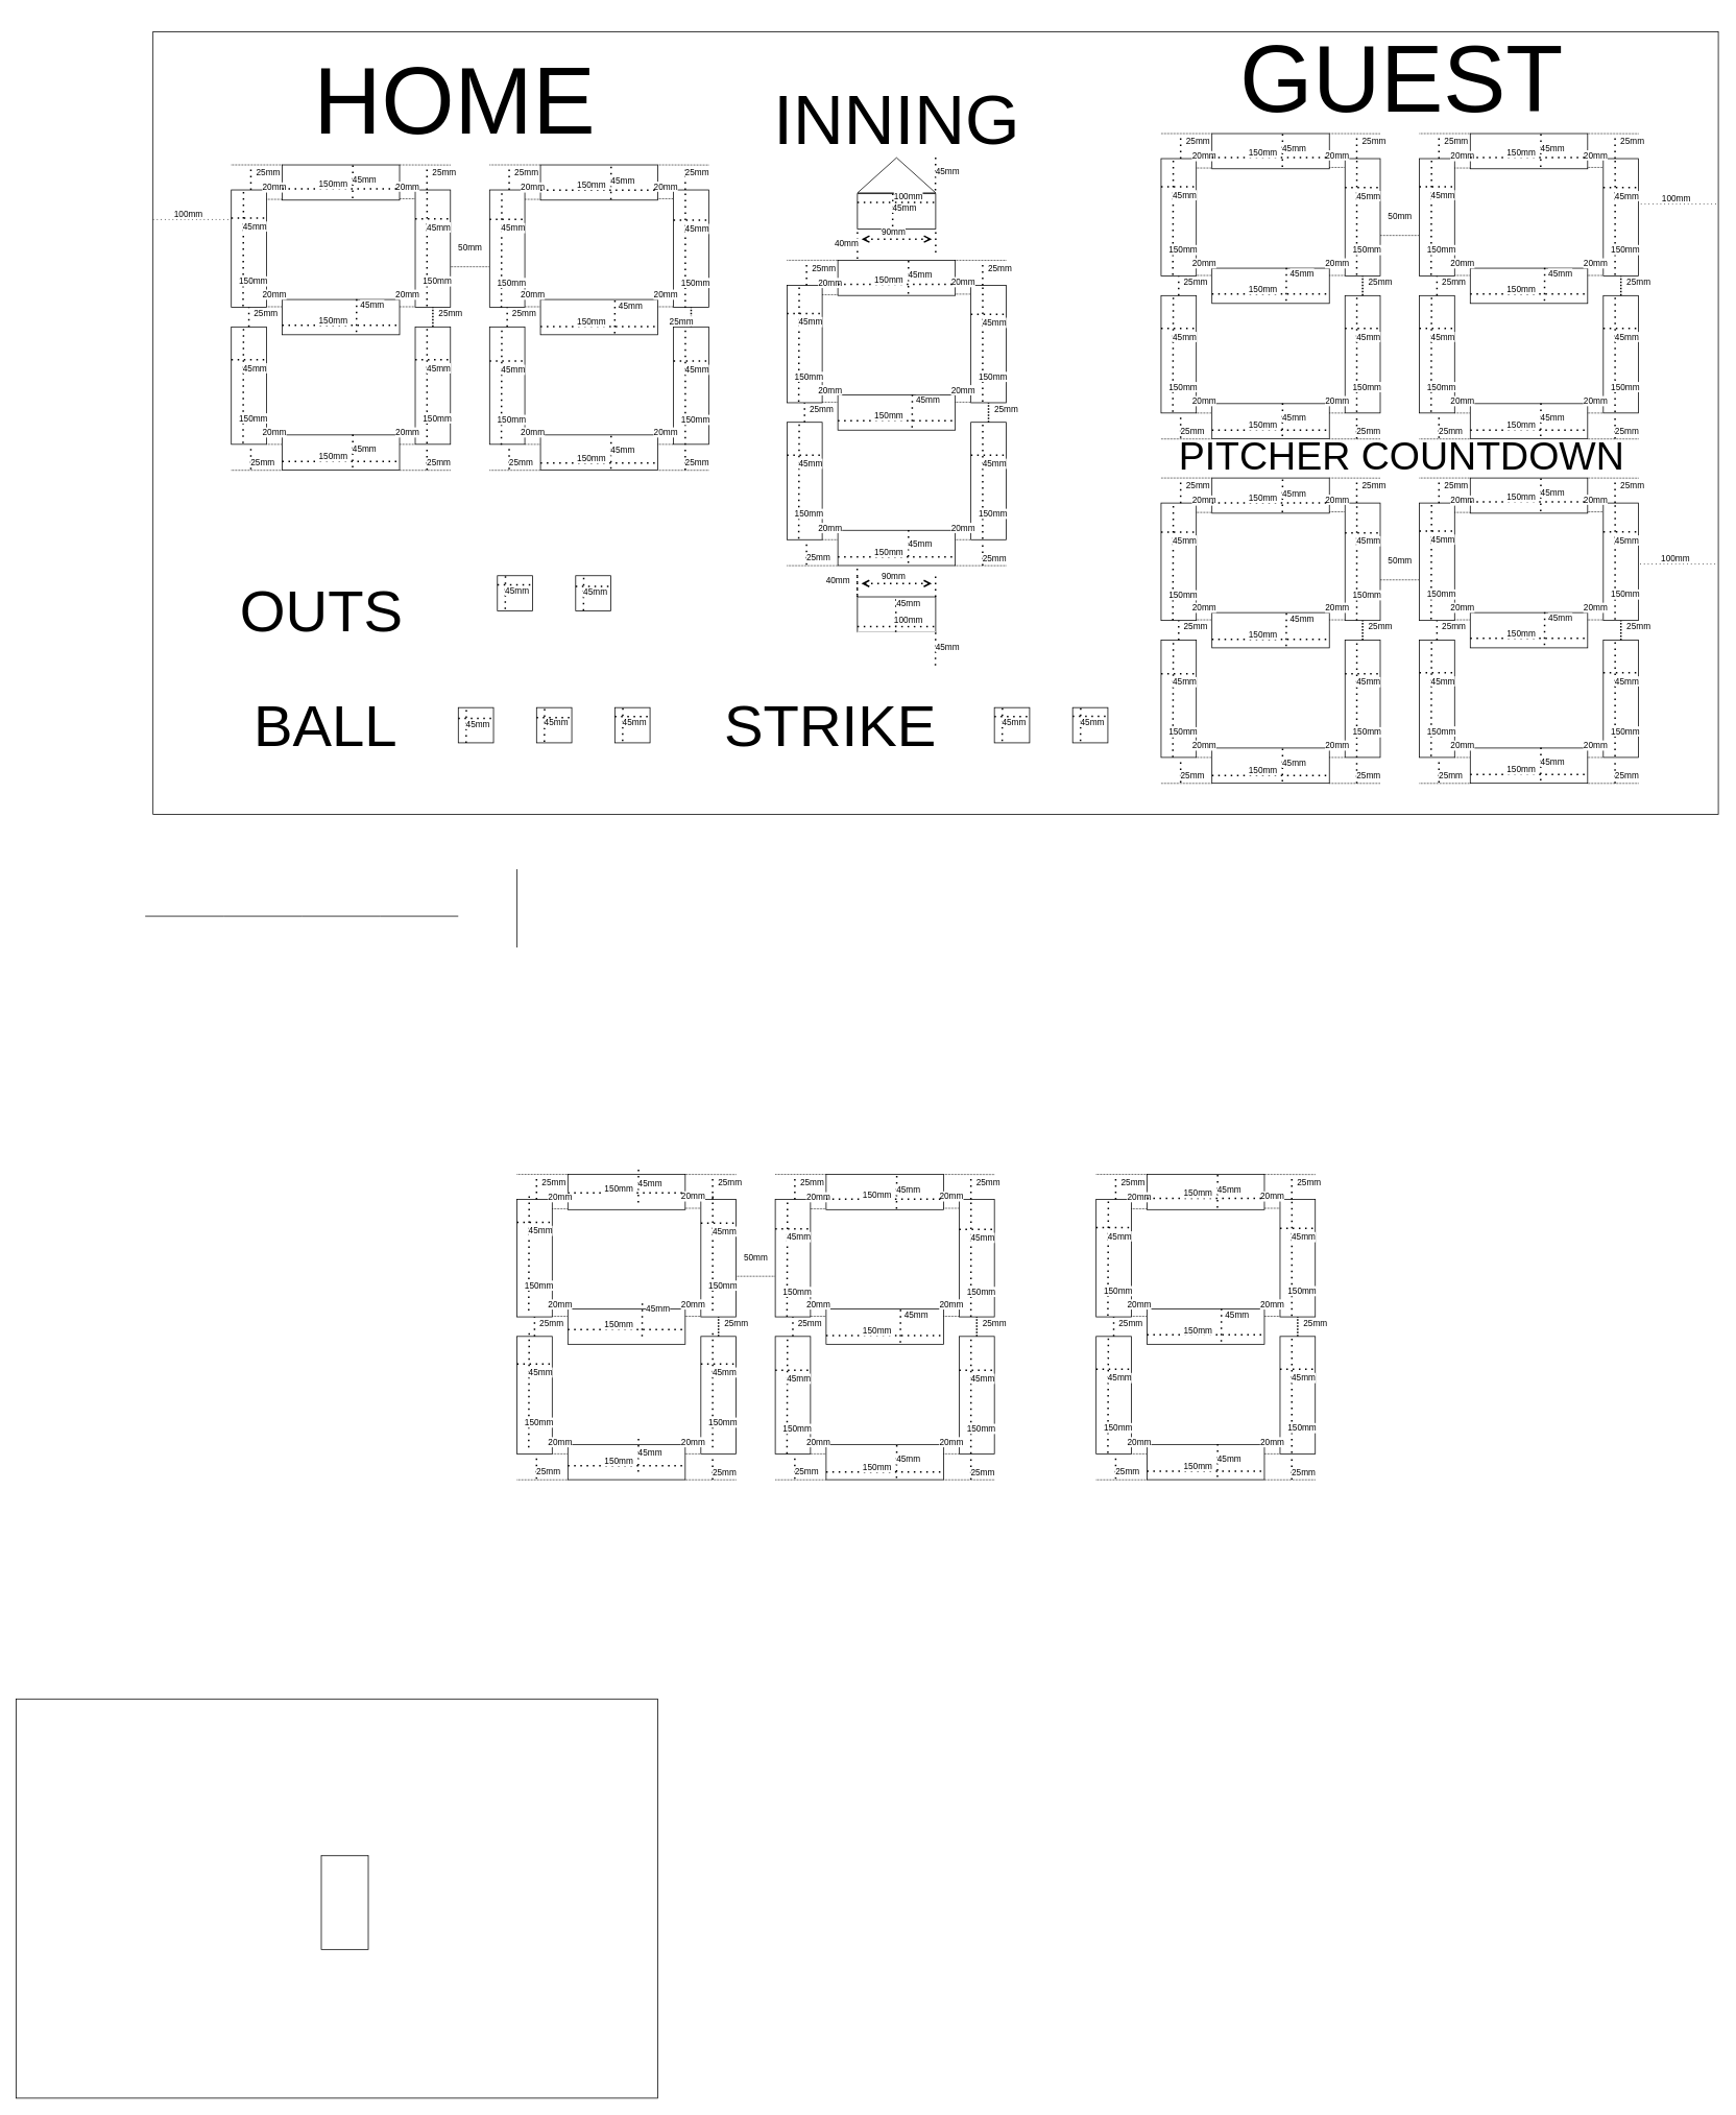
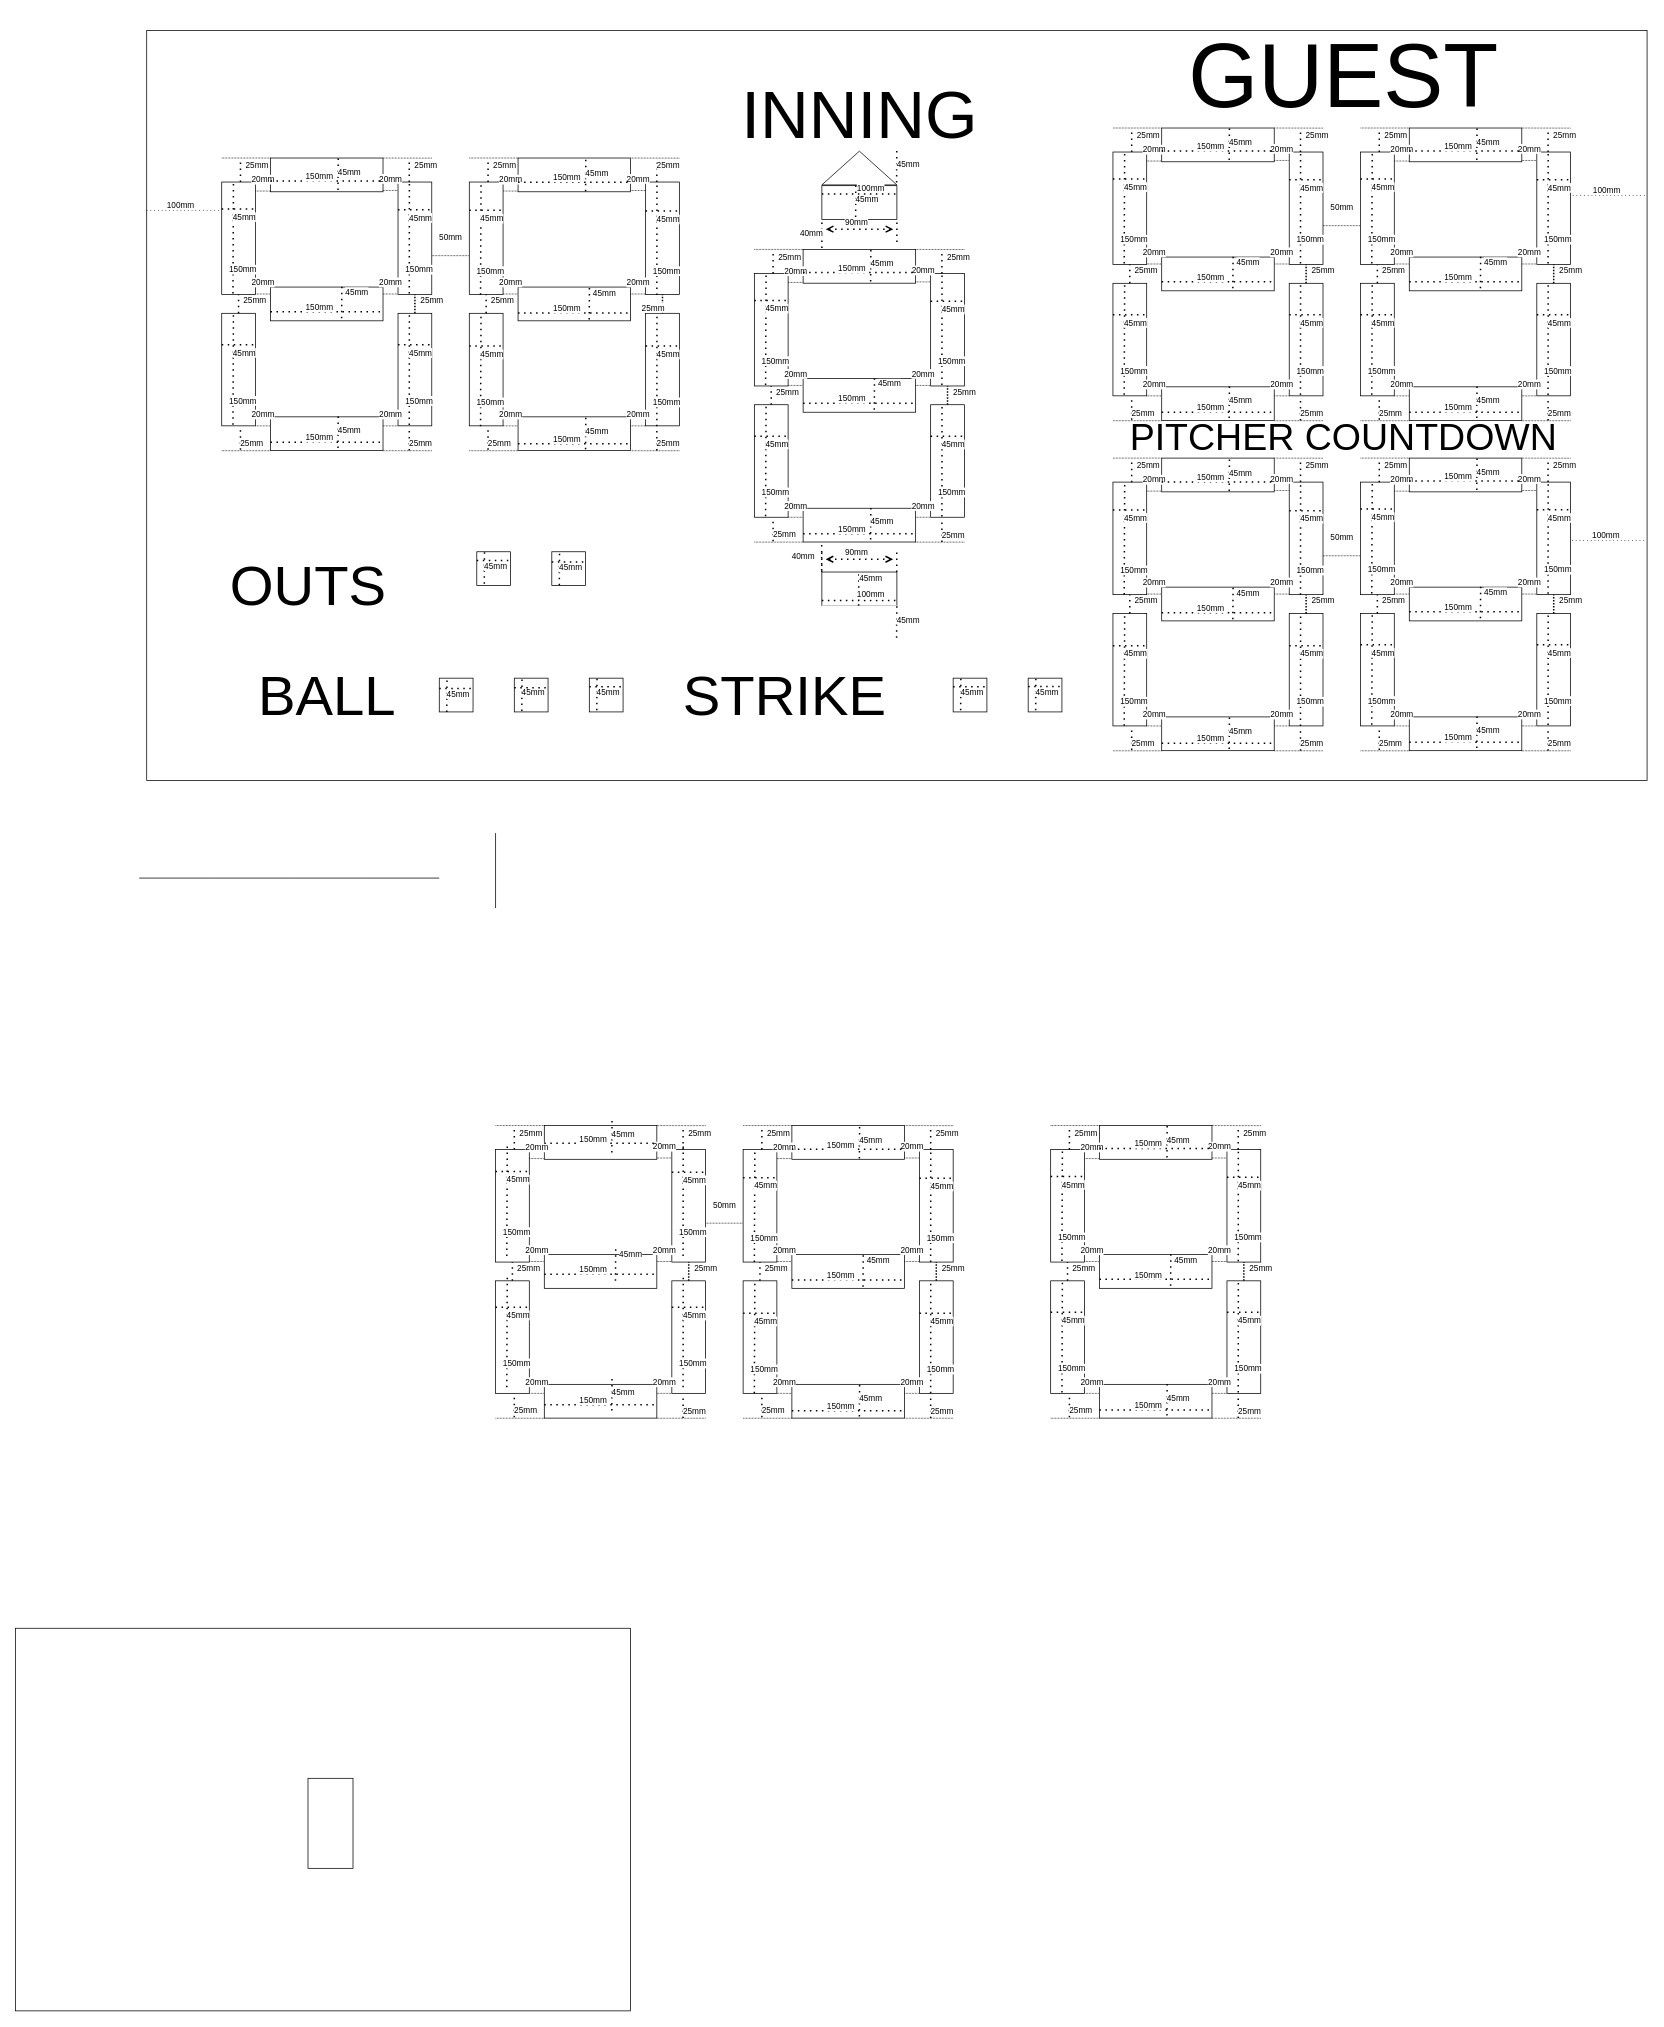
- <mxCell id="9" value="&lt;font style=&quot;font-size: 120px;&quot;&gt;HOME&lt;/font&gt;" style="text;html=1;align=center;verticalAlign=middle;resizable=0;points=[];autosize=1;strokeColor=none;fillColor=none;" parent="1" vertex="1"><mxGeometry x="390" y="47" width="380" height="160" as="geometry" /></mxCell>
- <mxCell id="8" value="&lt;font style=&quot;font-size: 75px;&quot;&gt;BALL&lt;/font&gt;" style="text;html=1;align=center;verticalAlign=middle;resizable=0;points=[];autosize=1;strokeColor=none;fillColor=none;" parent="1" vertex="1"><mxGeometry x="310" y="876" width="210" height="100" as="geometry" /></mxCell>
+ <mxCell id="8" value="&lt;font style=&quot;font-size: 75px;&quot;&gt;BALL&lt;/font&gt;" style="text;html=1;align=center;verticalAlign=middle;resizable=0;points=[];autosize=1;strokeColor=none;fillColor=none;" parent="1" vertex="1"><mxGeometry x="330" y="876" width="210" height="100" as="geometry" /></mxCell>
- <mxCell id="7" value="&lt;span style=&quot;font-size: 75px;&quot;&gt;STRIKE&lt;/span&gt;" style="text;html=1;align=center;verticalAlign=middle;resizable=0;points=[];autosize=1;strokeColor=none;fillColor=none;" parent="1" vertex="1"><mxGeometry x="915" y="876" width="290" height="100" as="geometry" /></mxCell>
+ <mxCell id="7" value="&lt;span style=&quot;font-size: 75px;&quot;&gt;STRIKE&lt;/span&gt;" style="text;html=1;align=center;verticalAlign=middle;resizable=0;points=[];autosize=1;strokeColor=none;fillColor=none;" parent="1" vertex="1"><mxGeometry x="900" y="876" width="290" height="100" as="geometry" /></mxCell>
